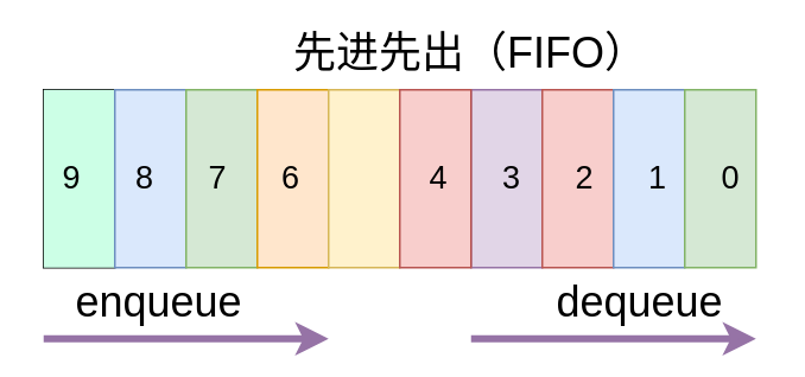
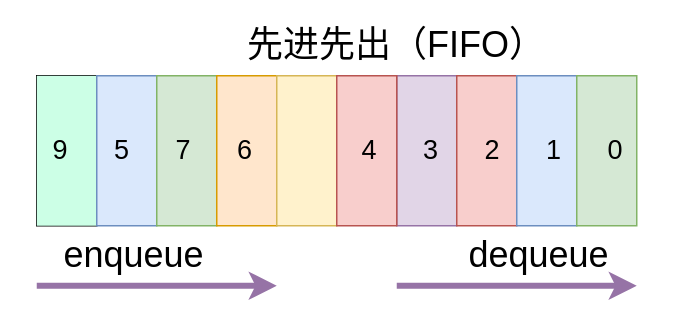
- <mxCell id="21" value="&lt;font size=&quot;1&quot;&gt;&lt;span style=&quot;font-size: 18px&quot;&gt;8&lt;/span&gt;&lt;/font&gt;" style="text;html=1;strokeColor=none;fillColor=none;align=center;verticalAlign=middle;whiteSpace=wrap;rounded=0;" vertex="1" parent="1"><mxGeometry x="61" y="90" width="40" height="20" as="geometry" /></mxCell>
+ <mxCell id="21" value="&lt;font size=&quot;1&quot;&gt;&lt;span style=&quot;font-size: 18px&quot;&gt;5&lt;/span&gt;&lt;/font&gt;" style="text;html=1;strokeColor=none;fillColor=none;align=center;verticalAlign=middle;whiteSpace=wrap;rounded=0;" vertex="1" parent="1"><mxGeometry x="61" y="90" width="40" height="20" as="geometry" /></mxCell>
